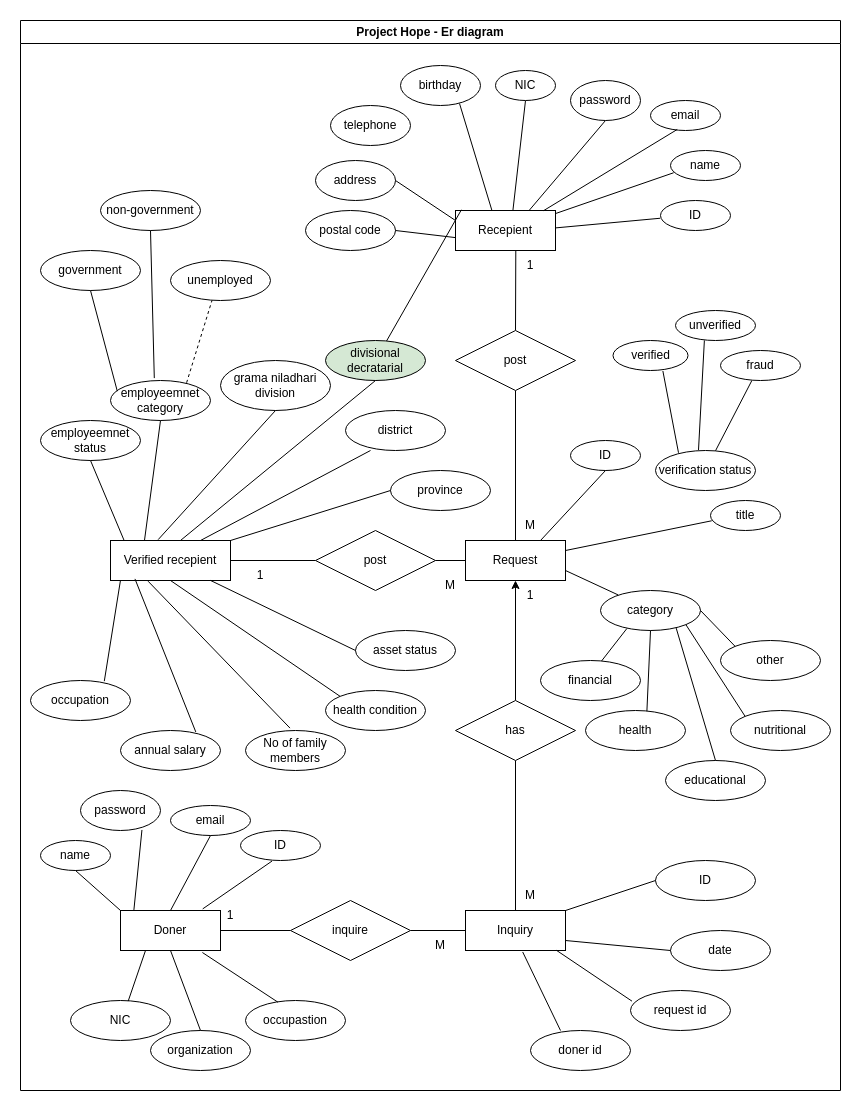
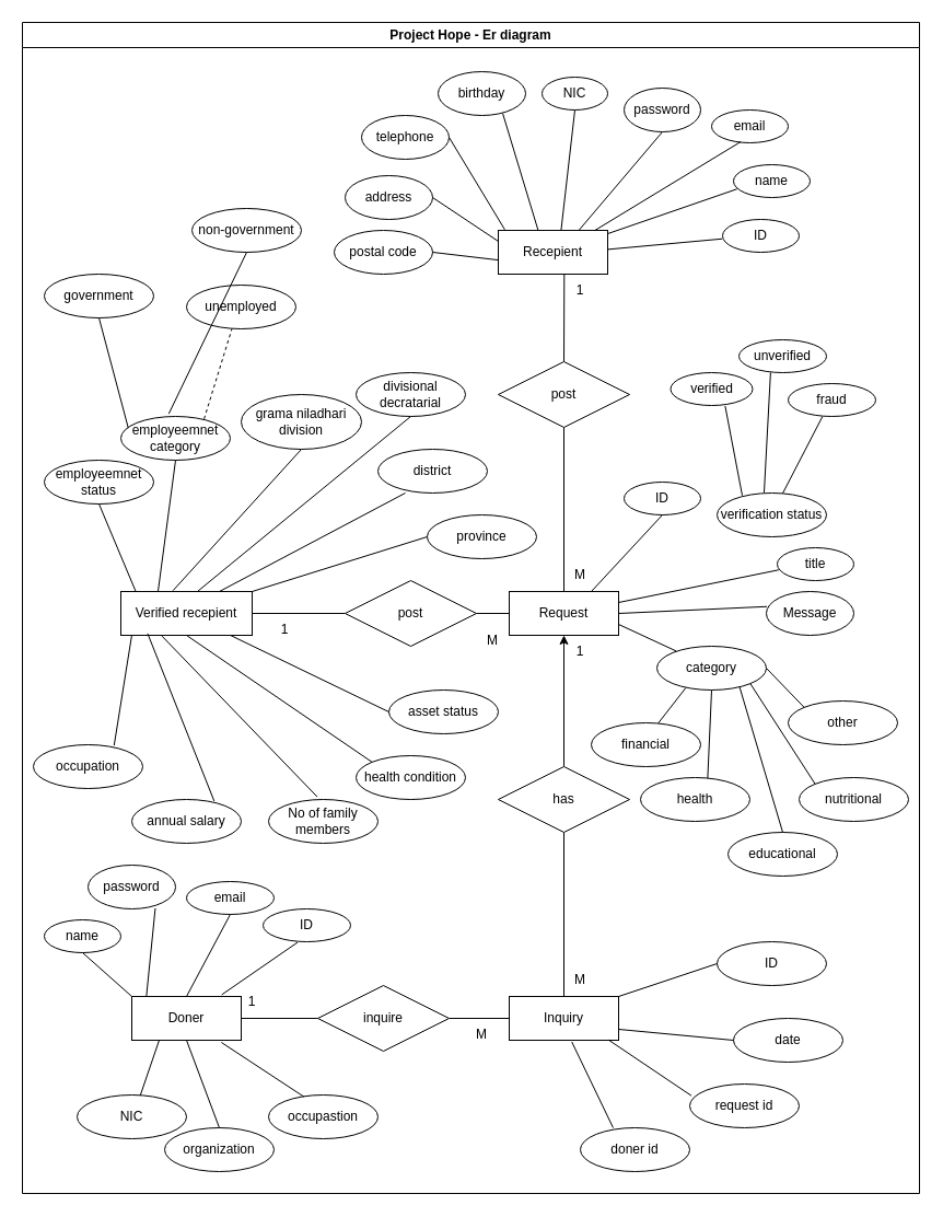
- <mxCell id="7" value="non-government" style="ellipse;whiteSpace=wrap;html=1;align=center;" vertex="1" parent="1"><mxGeometry x="100" y="190" width="100" height="40" as="geometry" /></mxCell>
+ <mxCell id="7" value="non-government" style="ellipse;whiteSpace=wrap;html=1;align=center;" vertex="1" parent="1"><mxGeometry x="175" y="190" width="100" height="40" as="geometry" /></mxCell>
- <mxCell id="110" value="" style="endArrow=none;html=1;rounded=0;exitX=0.059;exitY=-0.018;exitDx=0;exitDy=0;exitPerimeter=0;" edge="1" parent="94" source="95" target="12"><mxGeometry width="50" height="50" relative="1" as="geometry"><mxPoint x="515" y="340" as="sourcePoint" /><mxPoint x="565" y="290" as="targetPoint" /></mxGeometry></mxCell>
+ <mxCell id="110" value="" style="endArrow=none;html=1;rounded=0;entryX=1;entryY=0.5;entryDx=0;entryDy=0;exitX=0.059;exitY=-0.018;exitDx=0;exitDy=0;exitPerimeter=0;" edge="1" parent="94" source="95" target="99"><mxGeometry width="50" height="50" relative="1" as="geometry"><mxPoint x="515" y="340" as="sourcePoint" /><mxPoint x="565" y="290" as="targetPoint" /></mxGeometry></mxCell>
- <mxCell id="12" value="divisional decratarial" style="ellipse;whiteSpace=wrap;html=1;align=center;fillColor=#d5e8d4;" vertex="1" parent="1"><mxGeometry x="325" y="340" width="100" height="40" as="geometry" /></mxCell>
+ <mxCell id="12" value="divisional decratarial" style="ellipse;whiteSpace=wrap;html=1;align=center;" vertex="1" parent="1"><mxGeometry x="325" y="340" width="100" height="40" as="geometry" /></mxCell>
+ <mxCell id="86" value="" style="endArrow=none;html=1;rounded=0;exitX=1;exitY=0.5;exitDx=0;exitDy=0;entryX=0.007;entryY=0.344;entryDx=0;entryDy=0;entryPerimeter=0;" edge="1" parent="1" source="2" target="75"><mxGeometry relative="1" as="geometry"><mxPoint x="610" y="530" as="sourcePoint" /><mxPoint x="770" y="530" as="targetPoint" /></mxGeometry></mxCell>
+ <mxCell id="75" value="Message" style="ellipse;whiteSpace=wrap;html=1;align=center;" vertex="1" parent="1"><mxGeometry x="700" y="540" width="80" height="40" as="geometry" /></mxCell>
